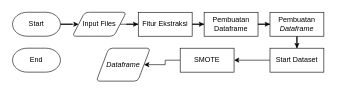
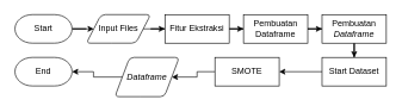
+ <mxCell id="18" style="edgeStyle=orthogonalEdgeStyle;rounded=0;orthogonalLoop=1;jettySize=auto;html=1;entryX=1;entryY=0.5;entryDx=0;entryDy=0;entryPerimeter=0;" edge="1" parent="1" source="16" target="17"><mxGeometry relative="1" as="geometry" /></mxCell>
